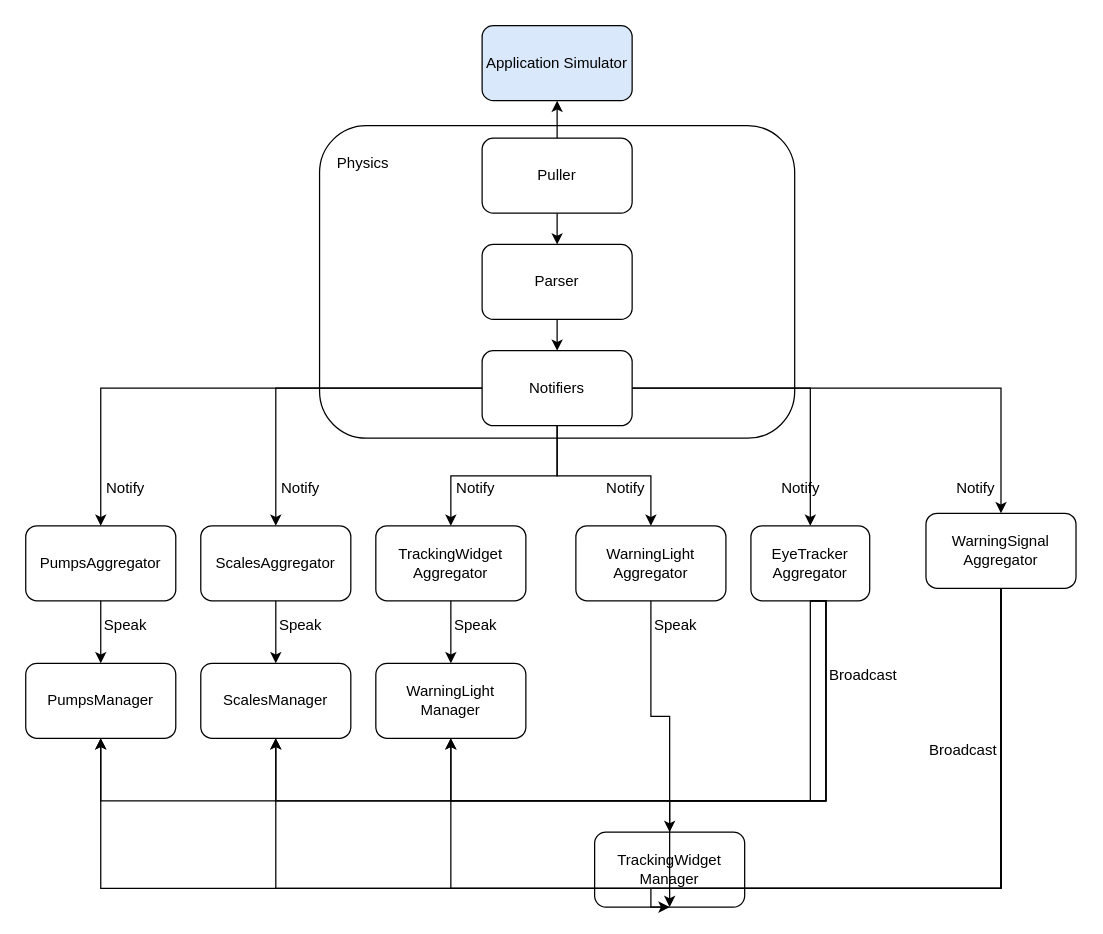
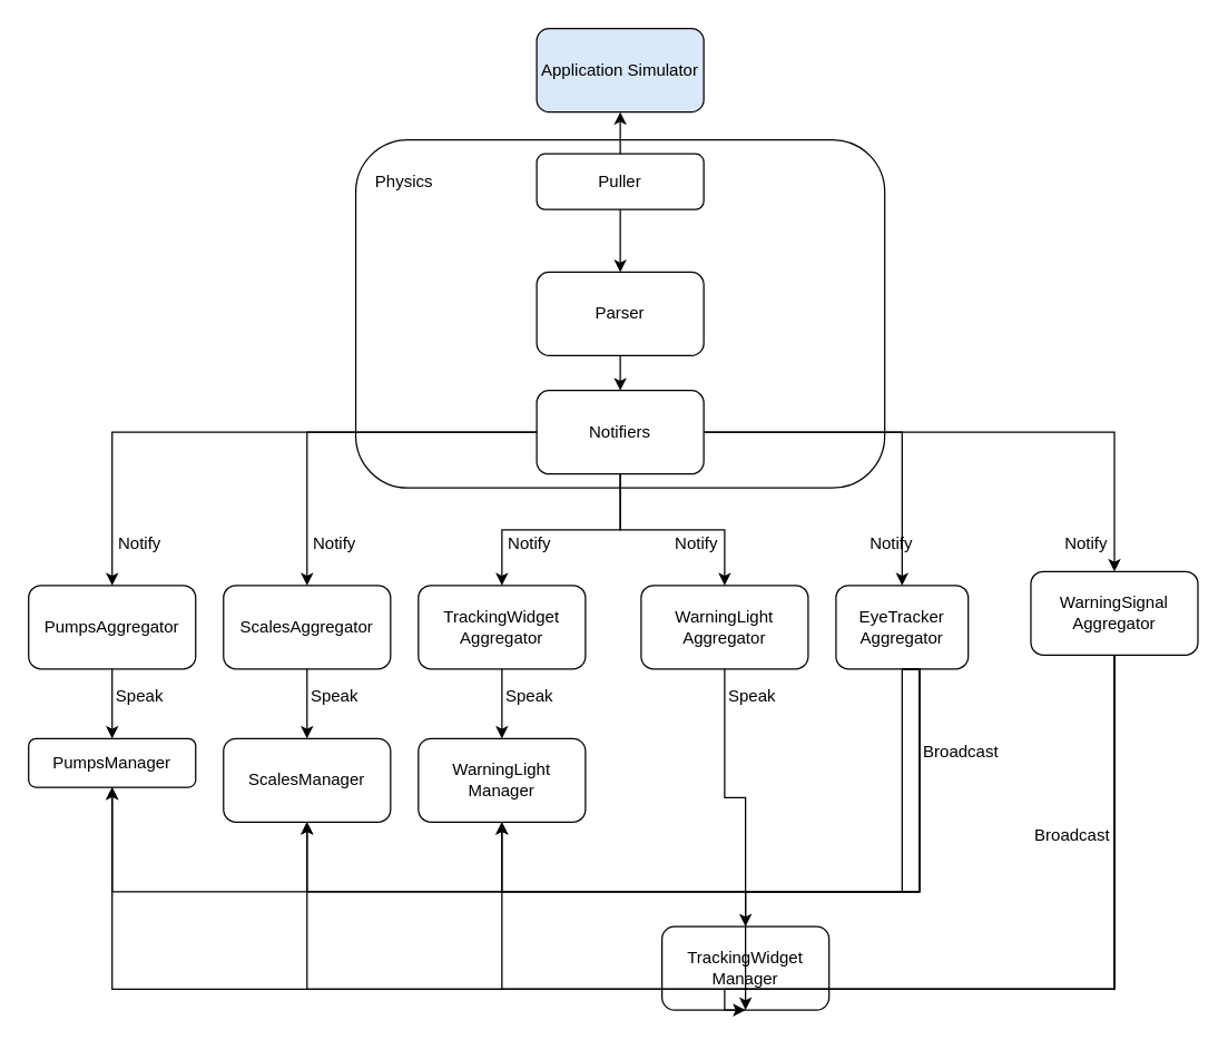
- <mxCell id="6" value="Puller" style="rounded=1;whiteSpace=wrap;html=1;fillColor=none;" vertex="1" parent="1"><mxGeometry x="385" y="110" width="120" height="60" as="geometry" /></mxCell>
+ <mxCell id="6" value="Puller" style="rounded=1;whiteSpace=wrap;html=1;fillColor=none;" vertex="1" parent="1"><mxGeometry x="385" y="110" width="120" height="40" as="geometry" /></mxCell>
- <mxCell id="34" value="PumpsManager" style="rounded=1;whiteSpace=wrap;html=1;fillColor=none;" vertex="1" parent="1"><mxGeometry y="530" width="120" height="60" as="geometry" x="20" /></mxCell>
+ <mxCell id="34" value="PumpsManager" style="rounded=1;whiteSpace=wrap;html=1;fillColor=none;" vertex="1" parent="1"><mxGeometry x="20" y="530" width="120" height="35" as="geometry" /></mxCell>
